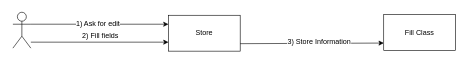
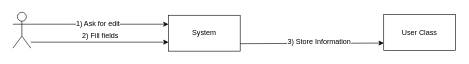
- <mxCell id="3" value="Store" style="rounded=0;whiteSpace=wrap;html=1;" parent="1" vertex="1"><mxGeometry x="280" y="25" width="120" height="60" as="geometry" /></mxCell>
+ <mxCell id="3" value="System" style="rounded=0;whiteSpace=wrap;html=1;" parent="1" vertex="1"><mxGeometry x="280" y="25" width="120" height="60" as="geometry" /></mxCell>
- <mxCell id="4" value="&lt;span&gt;Fill Class&lt;/span&gt;" style="rounded=0;whiteSpace=wrap;html=1;" parent="1" vertex="1"><mxGeometry x="640" y="24" width="120" height="60" as="geometry" /></mxCell>
+ <mxCell id="4" value="&lt;span&gt;User Class&lt;/span&gt;" style="rounded=0;whiteSpace=wrap;html=1;" parent="1" vertex="1"><mxGeometry x="640" y="24" width="120" height="60" as="geometry" /></mxCell>
